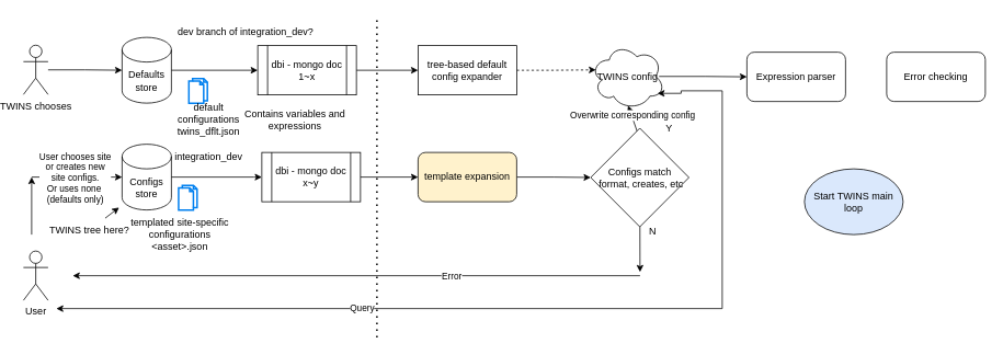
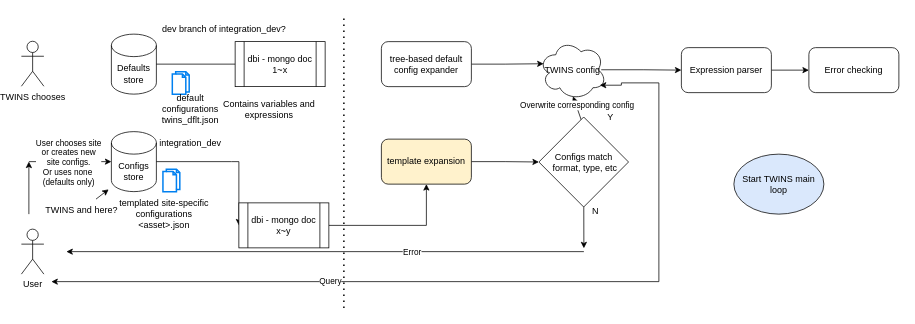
- <mxCell id="46" value="" style="edgeStyle=orthogonalEdgeStyle;rounded=0;orthogonalLoop=1;jettySize=auto;html=1;" parent="1" source="47" target="2" edge="1"><mxGeometry relative="1" as="geometry" /></mxCell>
- <mxCell id="31" value="" style="endArrow=classic;html=1;rounded=0;exitX=1;exitY=0.5;exitDx=0;exitDy=0;exitPerimeter=0;entryX=0;entryY=0.5;entryDx=0;entryDy=0;" parent="1" source="2" target="30" edge="1"><mxGeometry width="50" height="50" relative="1" as="geometry"><mxPoint x="340" y="295" as="sourcePoint" /><mxPoint x="390" y="245" as="targetPoint" /></mxGeometry></mxCell>
+ <mxCell id="31" value="" style="endArrow=none;html=1;rounded=0;exitX=1;exitY=0.5;exitDx=0;exitDy=0;exitPerimeter=0;entryX=0;entryY=0.5;entryDx=0;entryDy=0;" parent="1" source="2" target="30" edge="1"><mxGeometry width="50" height="50" relative="1" as="geometry"><mxPoint x="340" y="295" as="sourcePoint" /><mxPoint x="390" y="245" as="targetPoint" /></mxGeometry></mxCell>
- <mxCell id="29" value="" style="edgeStyle=orthogonalEdgeStyle;rounded=0;orthogonalLoop=1;jettySize=auto;html=1;" parent="1" source="30" target="39" edge="1"><mxGeometry relative="1" as="geometry" /></mxCell>
- <mxCell id="39" value="tree-based default config expander" style="whiteSpace=wrap;html=1;rounded=0;" parent="1" vertex="1"><mxGeometry x="500" y="55" width="120" height="60" as="geometry" /></mxCell>
+ <mxCell id="39" value="tree-based default config expander" style="rounded=1;whiteSpace=wrap;html=1;" parent="1" vertex="1"><mxGeometry x="500" y="55" width="120" height="60" as="geometry" /></mxCell>
- <mxCell id="38" style="edgeStyle=orthogonalEdgeStyle;rounded=0;orthogonalLoop=1;jettySize=auto;html=1;exitX=1;exitY=0.5;exitDx=0;exitDy=0;entryX=0.07;entryY=0.4;entryDx=0;entryDy=0;entryPerimeter=0;dashed=1;" parent="1" source="39" target="10" edge="1"><mxGeometry relative="1" as="geometry"><mxPoint x="659.52" y="85.21" as="targetPoint" /></mxGeometry></mxCell>
+ <mxCell id="38" style="edgeStyle=orthogonalEdgeStyle;rounded=0;orthogonalLoop=1;jettySize=auto;html=1;exitX=1;exitY=0.5;exitDx=0;exitDy=0;entryX=0.07;entryY=0.4;entryDx=0;entryDy=0;entryPerimeter=0;" parent="1" source="39" target="10" edge="1"><mxGeometry relative="1" as="geometry"><mxPoint x="659.52" y="85.21" as="targetPoint" /></mxGeometry></mxCell>
+ <mxCell id="42" style="edgeStyle=orthogonalEdgeStyle;rounded=0;orthogonalLoop=1;jettySize=auto;html=1;exitX=1;exitY=0.5;exitDx=0;exitDy=0;entryX=0;entryY=0.5;entryDx=0;entryDy=0;" parent="1" source="43" target="24" edge="1"><mxGeometry relative="1" as="geometry" /></mxCell>
- <mxCell id="35" value="dbi - mongo doc x~y" style="shape=process;whiteSpace=wrap;html=1;backgroundOutline=1;" parent="1" vertex="1"><mxGeometry x="310" y="185" width="120" height="60" as="geometry" /></mxCell>
+ <mxCell id="35" value="dbi - mongo doc x~y" style="shape=process;whiteSpace=wrap;html=1;backgroundOutline=1;" parent="1" vertex="1"><mxGeometry x="310" y="270" width="120" height="60" as="geometry" /></mxCell>
- <mxCell id="37" value="Configs match&lt;br&gt;&amp;nbsp;format, creates, etc" style="rhombus;whiteSpace=wrap;html=1;" parent="1" vertex="1"><mxGeometry x="710" y="155.5" width="119.55" height="120" as="geometry" /></mxCell>
+ <mxCell id="37" value="Configs match&lt;br&gt;&amp;nbsp;format, type, etc" style="rhombus;whiteSpace=wrap;html=1;" parent="1" vertex="1"><mxGeometry x="710" y="155.5" width="119.55" height="120" as="geometry" /></mxCell>
- <mxCell id="25" value="TWINS tree here?" style="text;html=1;align=center;verticalAlign=middle;resizable=0;points=[];autosize=1;strokeColor=none;fillColor=none;" parent="1" vertex="1"><mxGeometry x="40" y="265" width="120" height="30" as="geometry" /></mxCell>
+ <mxCell id="25" value="TWINS and here?" style="text;html=1;align=center;verticalAlign=middle;resizable=0;points=[];autosize=1;strokeColor=none;fillColor=none;" parent="1" vertex="1"><mxGeometry x="40" y="265" width="120" height="30" as="geometry" /></mxCell>
